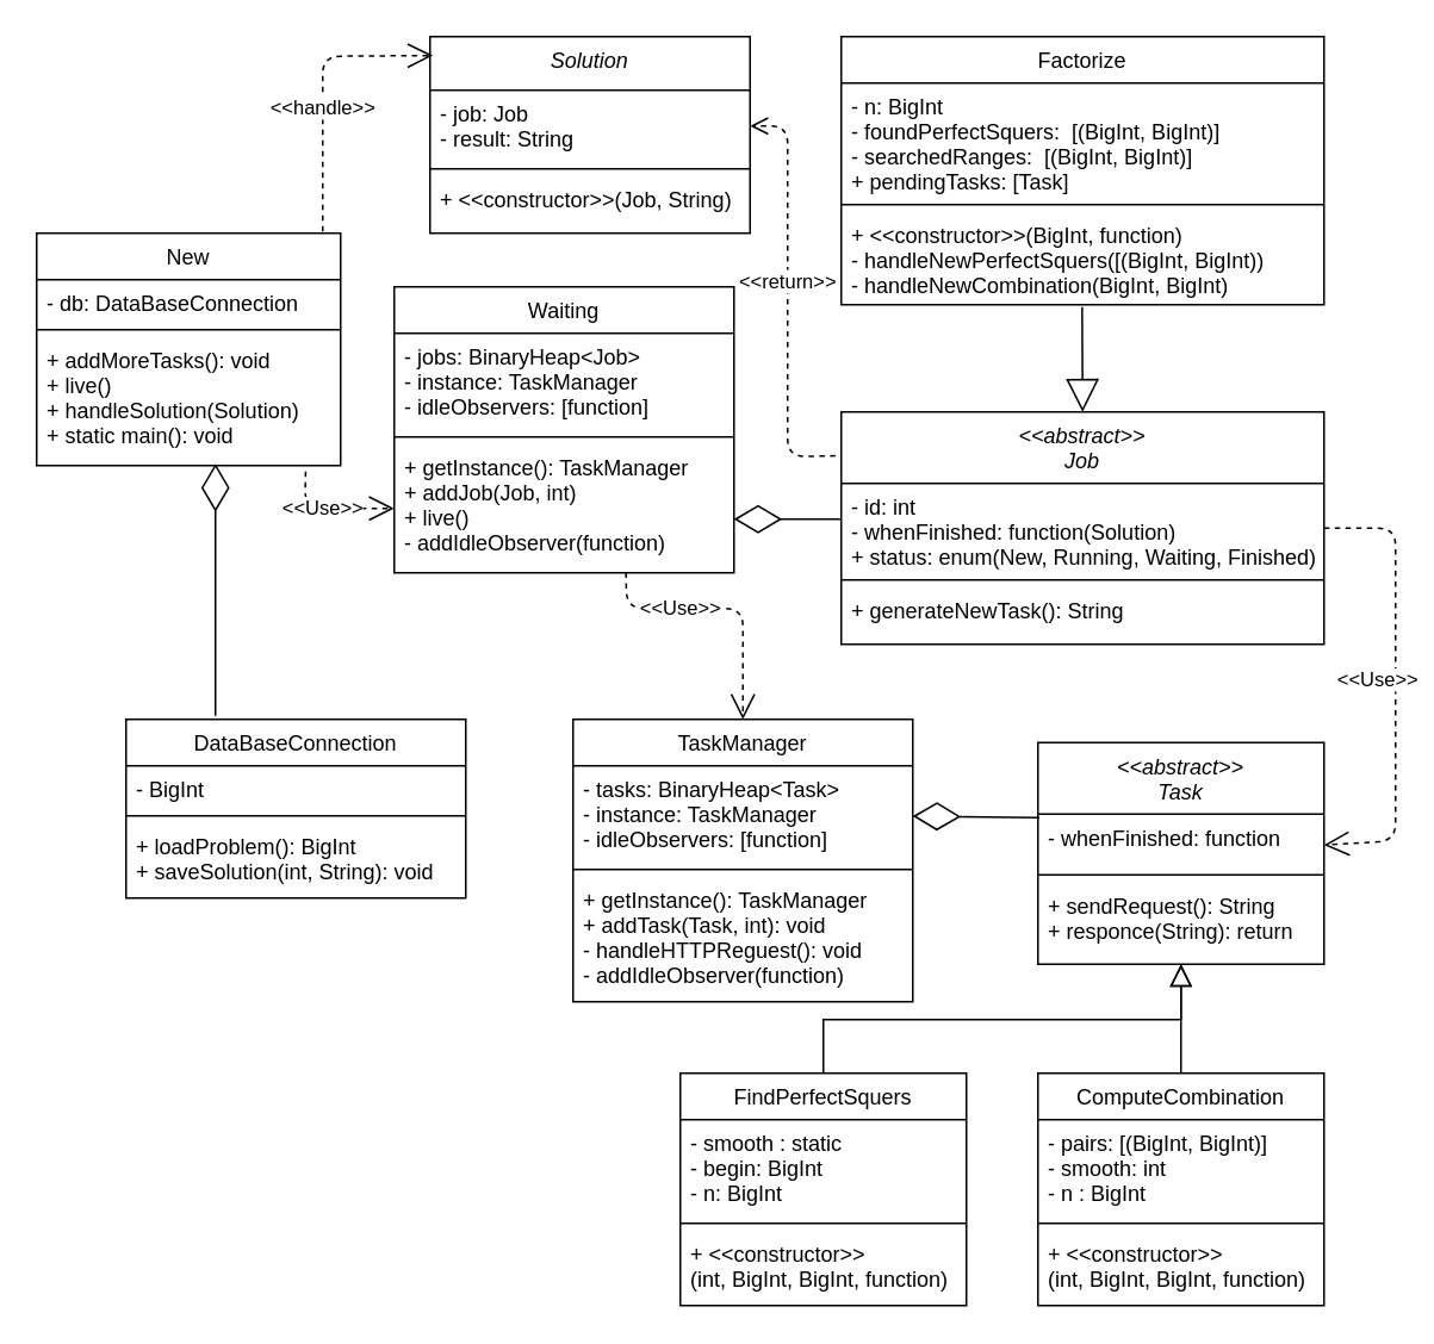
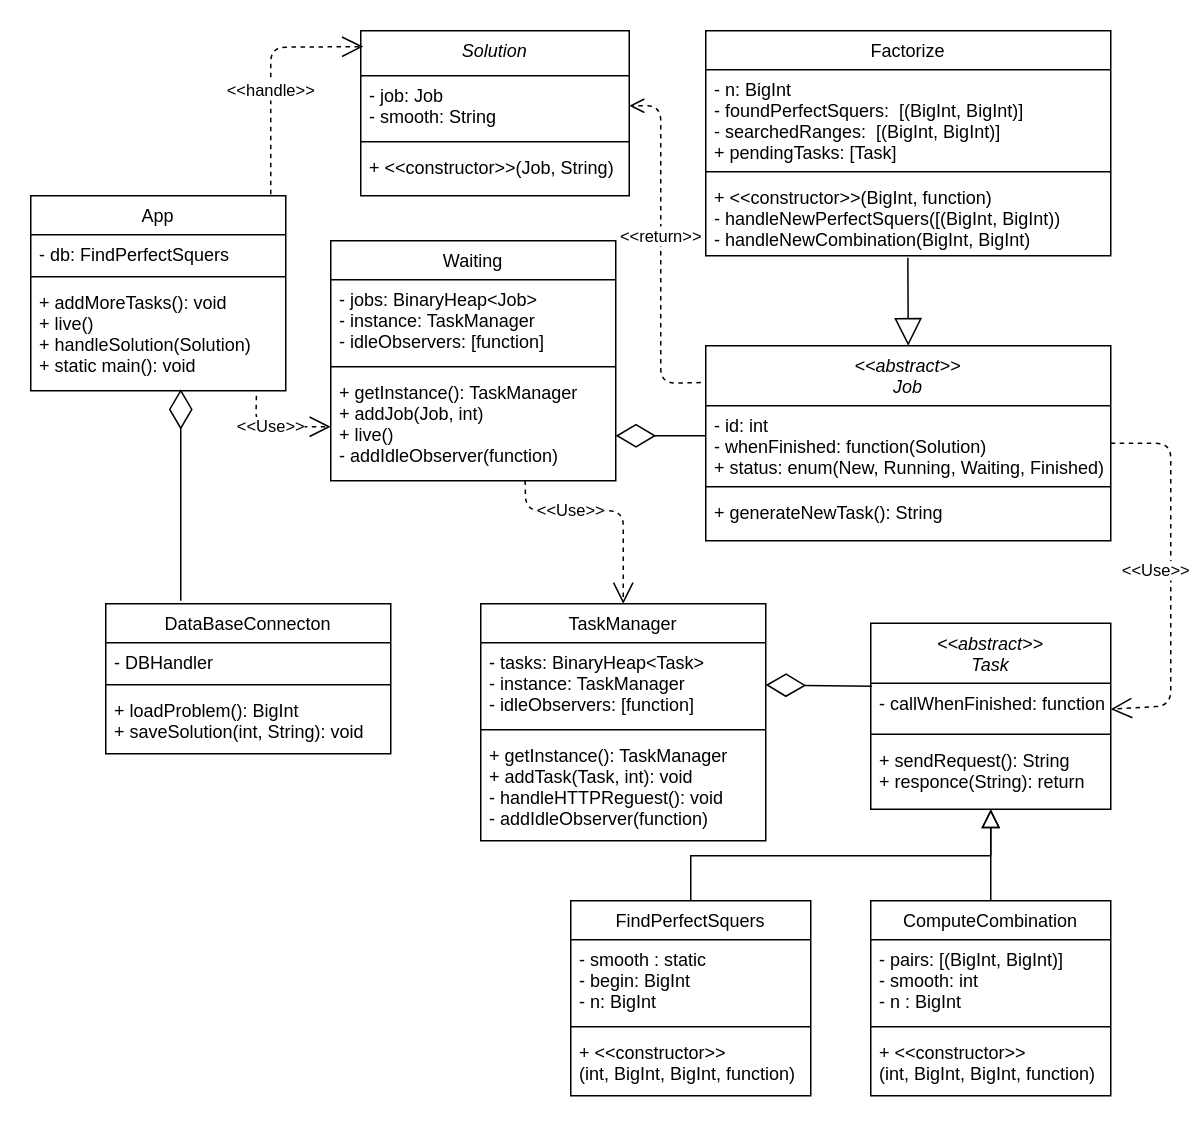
- <mxCell id="27" value="- job: Job&#10;- result: String" style="text;align=left;verticalAlign=top;spacingLeft=4;spacingRight=4;overflow=hidden;rotatable=0;points=[[0,0.5],[1,0.5]];portConstraint=eastwest;" vertex="1" parent="26"><mxGeometry y="30" width="179" height="40" as="geometry" /></mxCell>
+ <mxCell id="27" value="- job: Job&#10;- smooth: String" style="text;align=left;verticalAlign=top;spacingLeft=4;spacingRight=4;overflow=hidden;rotatable=0;points=[[0,0.5],[1,0.5]];portConstraint=eastwest;" vertex="1" parent="26"><mxGeometry y="30" width="179" height="40" as="geometry" /></mxCell>
- <mxCell id="47" value="New" style="swimlane;fontStyle=0;align=center;verticalAlign=top;childLayout=stackLayout;horizontal=1;startSize=26;horizontalStack=0;resizeParent=1;resizeLast=0;collapsible=1;marginBottom=0;rounded=0;shadow=0;strokeWidth=1;" vertex="1" parent="1"><mxGeometry x="20" y="130" width="170" height="130" as="geometry"><mxRectangle x="340" y="380" width="170" height="26" as="alternateBounds" /></mxGeometry></mxCell>
+ <mxCell id="47" value="App" style="swimlane;fontStyle=0;align=center;verticalAlign=top;childLayout=stackLayout;horizontal=1;startSize=26;horizontalStack=0;resizeParent=1;resizeLast=0;collapsible=1;marginBottom=0;rounded=0;shadow=0;strokeWidth=1;" vertex="1" parent="1"><mxGeometry x="20" y="130" width="170" height="130" as="geometry"><mxRectangle x="340" y="380" width="170" height="26" as="alternateBounds" /></mxGeometry></mxCell>
- <mxCell id="48" value="- db: DataBaseConnection&#10;" style="text;align=left;verticalAlign=top;spacingLeft=4;spacingRight=4;overflow=hidden;rotatable=0;points=[[0,0.5],[1,0.5]];portConstraint=eastwest;" vertex="1" parent="47"><mxGeometry y="26" width="170" height="24" as="geometry" /></mxCell>
+ <mxCell id="48" value="- db: FindPerfectSquers&#10;" style="text;align=left;verticalAlign=top;spacingLeft=4;spacingRight=4;overflow=hidden;rotatable=0;points=[[0,0.5],[1,0.5]];portConstraint=eastwest;" vertex="1" parent="47"><mxGeometry y="26" width="170" height="24" as="geometry" /></mxCell>
- <mxCell id="36" value="DataBaseConnection" style="swimlane;fontStyle=0;align=center;verticalAlign=top;childLayout=stackLayout;horizontal=1;startSize=26;horizontalStack=0;resizeParent=1;resizeLast=0;collapsible=1;marginBottom=0;rounded=0;shadow=0;strokeWidth=1;" vertex="1" parent="1"><mxGeometry x="70" y="402" width="190" height="100" as="geometry"><mxRectangle x="340" y="380" width="170" height="26" as="alternateBounds" /></mxGeometry></mxCell>
+ <mxCell id="36" value="DataBaseConnecton" style="swimlane;fontStyle=0;align=center;verticalAlign=top;childLayout=stackLayout;horizontal=1;startSize=26;horizontalStack=0;resizeParent=1;resizeLast=0;collapsible=1;marginBottom=0;rounded=0;shadow=0;strokeWidth=1;" vertex="1" parent="1"><mxGeometry x="70" y="402" width="190" height="100" as="geometry"><mxRectangle x="340" y="380" width="170" height="26" as="alternateBounds" /></mxGeometry></mxCell>
- <mxCell id="37" value="- BigInt" style="text;align=left;verticalAlign=top;spacingLeft=4;spacingRight=4;overflow=hidden;rotatable=0;points=[[0,0.5],[1,0.5]];portConstraint=eastwest;" vertex="1" parent="36"><mxGeometry y="26" width="190" height="24" as="geometry" /></mxCell>
+ <mxCell id="37" value="- DBHandler" style="text;align=left;verticalAlign=top;spacingLeft=4;spacingRight=4;overflow=hidden;rotatable=0;points=[[0,0.5],[1,0.5]];portConstraint=eastwest;" vertex="1" parent="36"><mxGeometry y="26" width="190" height="24" as="geometry" /></mxCell>
- <mxCell id="3" value="- whenFinished: function" style="text;align=left;verticalAlign=top;spacingLeft=4;spacingRight=4;overflow=hidden;rotatable=0;points=[[0,0.5],[1,0.5]];portConstraint=eastwest;" parent="2" vertex="1"><mxGeometry y="40" width="160" height="30" as="geometry" /></mxCell>
+ <mxCell id="3" value="- callWhenFinished: function" style="text;align=left;verticalAlign=top;spacingLeft=4;spacingRight=4;overflow=hidden;rotatable=0;points=[[0,0.5],[1,0.5]];portConstraint=eastwest;" parent="2" vertex="1"><mxGeometry y="40" width="160" height="30" as="geometry" /></mxCell>
